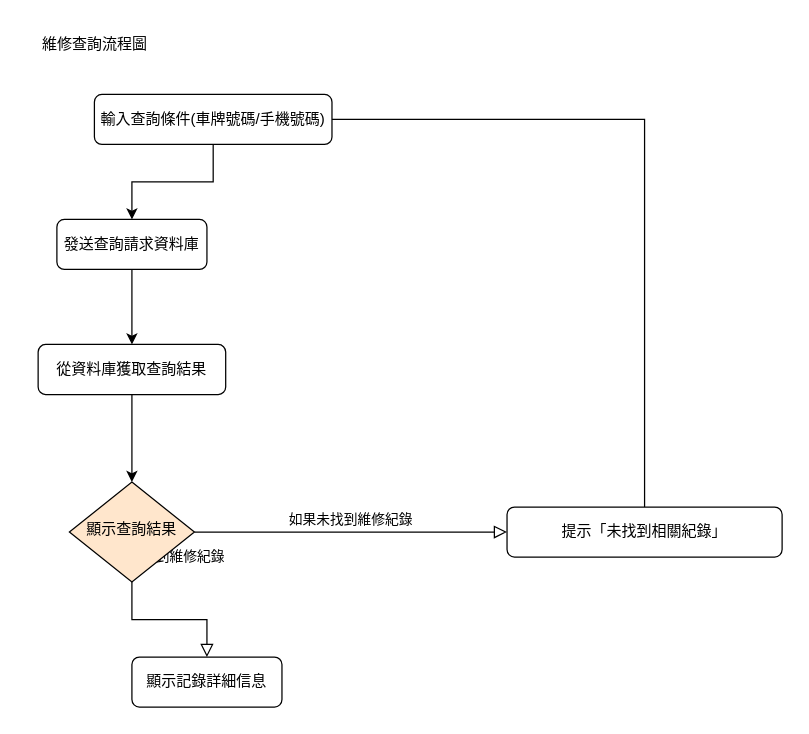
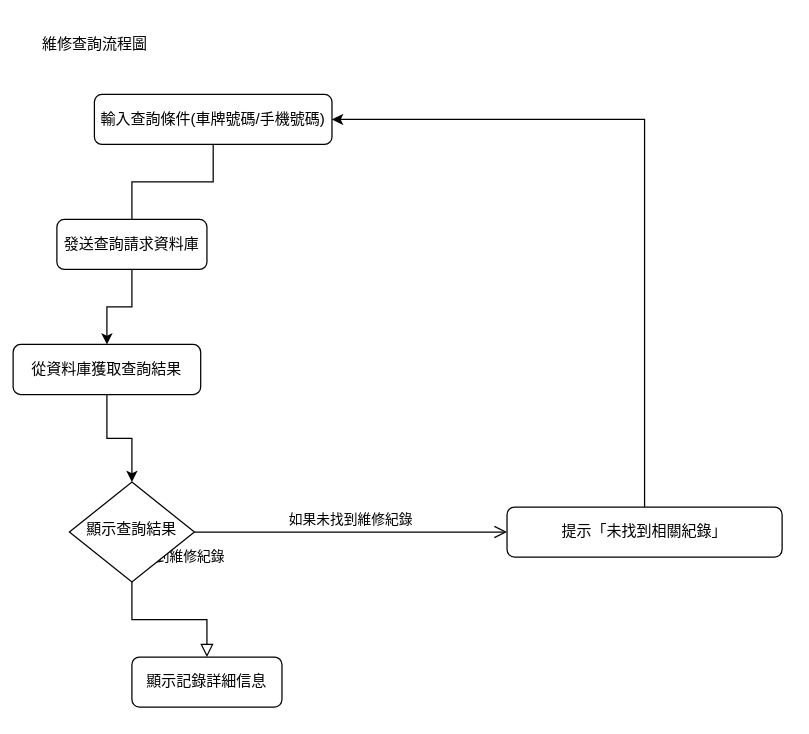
- <mxCell id="8" style="edgeStyle=orthogonalEdgeStyle;rounded=0;orthogonalLoop=1;jettySize=auto;html=1;exitX=0.5;exitY=0;exitDx=0;exitDy=0;entryX=1;entryY=0.5;entryDx=0;entryDy=0;endArrow=none;" edge="1" parent="1" source="9" target="3"><mxGeometry relative="1" as="geometry" /></mxCell>
+ <mxCell id="8" style="edgeStyle=orthogonalEdgeStyle;rounded=0;orthogonalLoop=1;jettySize=auto;html=1;exitX=0.5;exitY=0;exitDx=0;exitDy=0;entryX=1;entryY=0.5;entryDx=0;entryDy=0;" edge="1" parent="1" source="9" target="3"><mxGeometry relative="1" as="geometry" /></mxCell>
- <mxCell id="2" value="" style="edgeStyle=orthogonalEdgeStyle;rounded=0;orthogonalLoop=1;jettySize=auto;html=1;" edge="1" parent="1" source="3" target="12"><mxGeometry relative="1" as="geometry" /></mxCell>
+ <mxCell id="2" value="" style="edgeStyle=orthogonalEdgeStyle;rounded=0;orthogonalLoop=1;jettySize=auto;html=1;endArrow=none;" edge="1" parent="1" source="3" target="12"><mxGeometry relative="1" as="geometry" /></mxCell>
- <mxCell id="14" value="從資料庫獲取查詢結果" style="rounded=1;whiteSpace=wrap;html=1;fontSize=12;glass=0;strokeWidth=1;shadow=0;" vertex="1" parent="1"><mxGeometry x="30" y="275" width="150" height="40" as="geometry" /></mxCell>
+ <mxCell id="14" value="從資料庫獲取查詢結果" style="rounded=1;whiteSpace=wrap;html=1;fontSize=12;glass=0;strokeWidth=1;shadow=0;" vertex="1" parent="1"><mxGeometry x="10" y="275" width="150" height="40" as="geometry" /></mxCell>
- <mxCell id="6" value="顯示查詢結果" style="rhombus;whiteSpace=wrap;html=1;shadow=0;fontFamily=Helvetica;fontSize=12;align=center;strokeWidth=1;spacing=6;spacingTop=-4;fillColor=#ffe6cc;" vertex="1" parent="1"><mxGeometry x="55" y="385" width="100" height="80" as="geometry" /></mxCell>
+ <mxCell id="6" value="顯示查詢結果" style="rhombus;whiteSpace=wrap;html=1;shadow=0;fontFamily=Helvetica;fontSize=12;align=center;strokeWidth=1;spacing=6;spacingTop=-4;" vertex="1" parent="1"><mxGeometry x="55" y="385" width="100" height="80" as="geometry" /></mxCell>
- <mxCell id="5" value="如果未找到維修紀錄" style="edgeStyle=orthogonalEdgeStyle;rounded=0;html=1;jettySize=auto;orthogonalLoop=1;fontSize=11;endArrow=block;endFill=0;endSize=8;strokeWidth=1;shadow=0;labelBackgroundColor=none;" edge="1" parent="1" source="6" target="9"><mxGeometry y="10" relative="1" as="geometry"><mxPoint as="offset" /></mxGeometry></mxCell>
+ <mxCell id="5" value="如果未找到維修紀錄" style="edgeStyle=orthogonalEdgeStyle;rounded=0;html=1;jettySize=auto;orthogonalLoop=1;fontSize=11;endArrow=open;endFill=0;endSize=8;strokeWidth=1;shadow=0;labelBackgroundColor=none;" edge="1" parent="1" source="6" target="9"><mxGeometry y="10" relative="1" as="geometry"><mxPoint as="offset" /></mxGeometry></mxCell>
